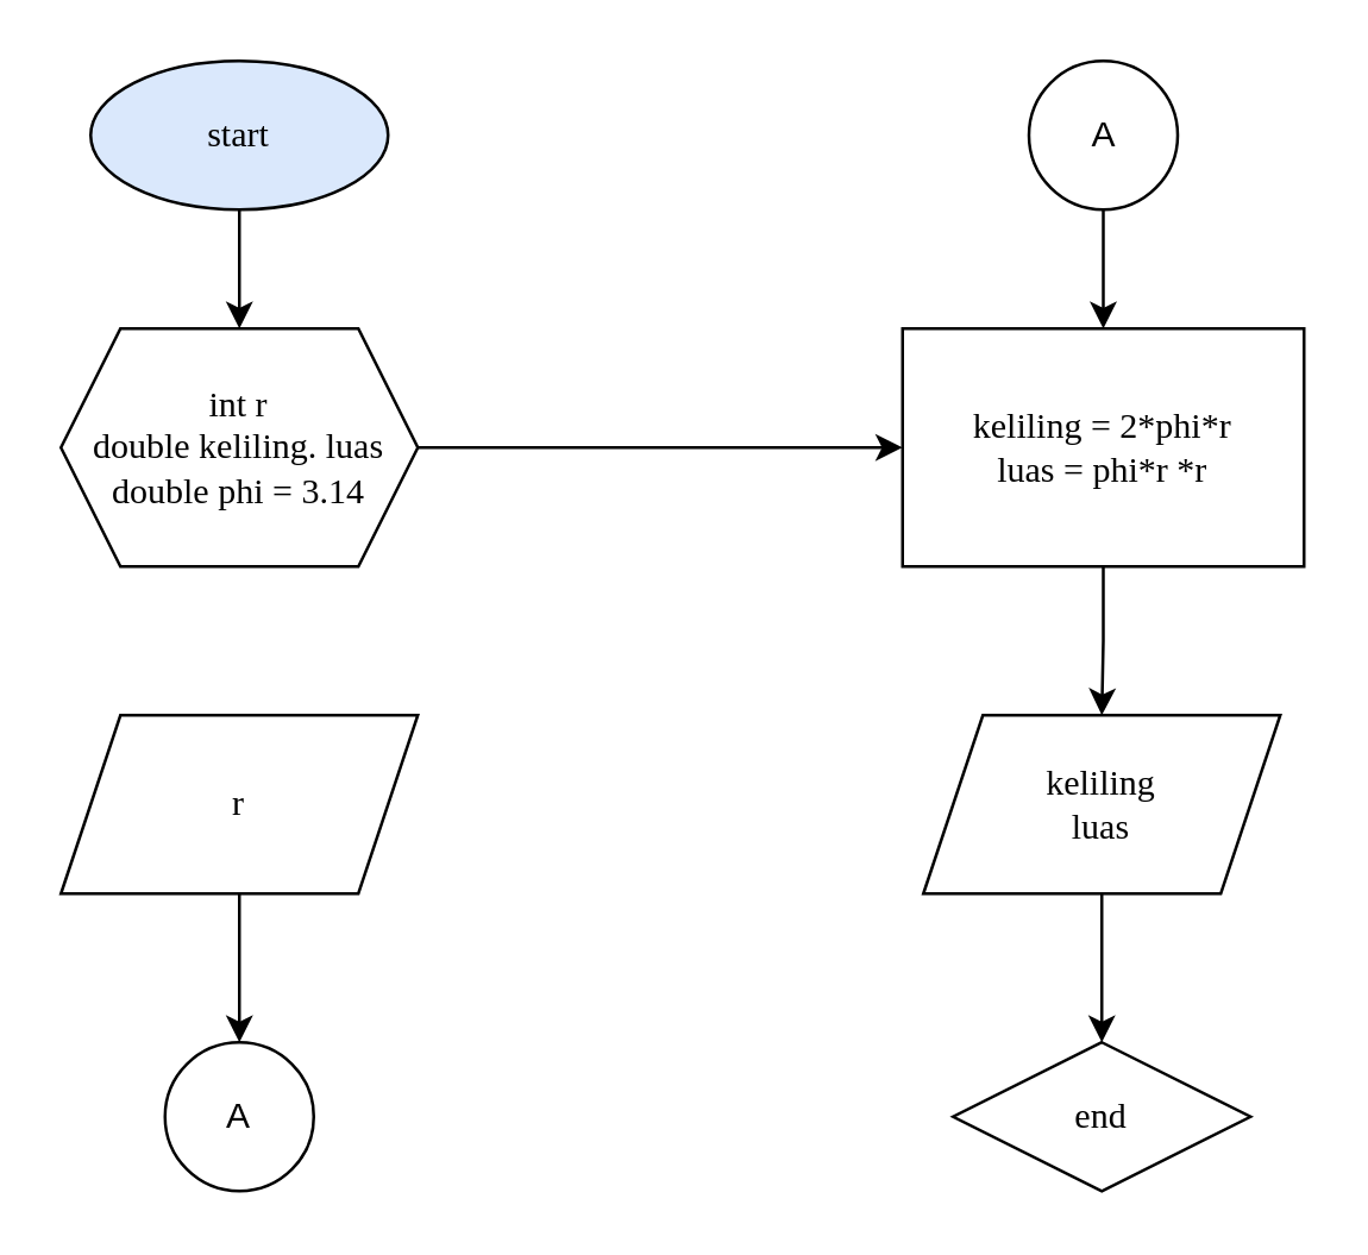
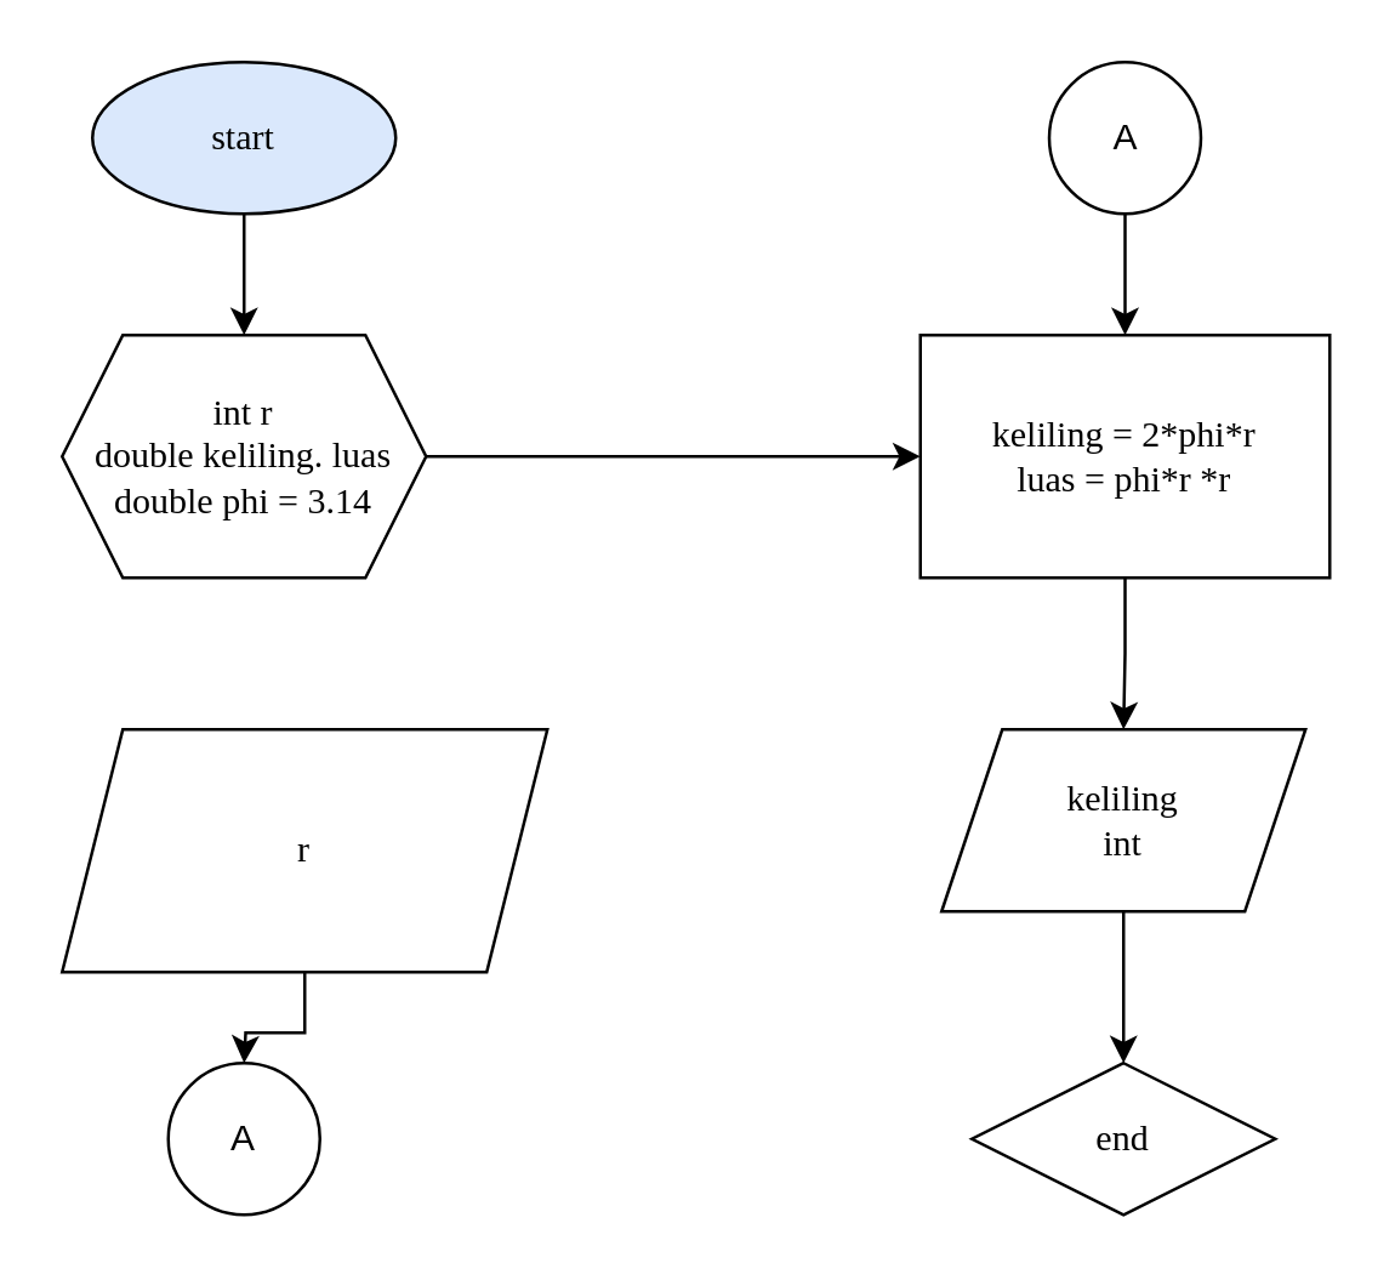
- <mxCell id="12" value="r" style="shape=parallelogram;perimeter=parallelogramPerimeter;whiteSpace=wrap;html=1;fixedSize=1;fontFamily=Times New Roman;fontSize=12;" vertex="1" parent="1"><mxGeometry x="20" y="240" width="120" height="60" as="geometry" /></mxCell>
+ <mxCell id="12" value="r" style="shape=parallelogram;perimeter=parallelogramPerimeter;whiteSpace=wrap;html=1;fixedSize=1;fontFamily=Times New Roman;fontSize=12;" vertex="1" parent="1"><mxGeometry x="20" y="240" width="160" height="80" as="geometry" /></mxCell>
- <mxCell id="5" value="keliling&lt;br style=&quot;font-size: 12px;&quot;&gt;luas" style="shape=parallelogram;perimeter=parallelogramPerimeter;whiteSpace=wrap;html=1;fixedSize=1;fontFamily=Times New Roman;fontSize=12;" parent="1" vertex="1"><mxGeometry x="310" y="240" width="120" height="60" as="geometry" /></mxCell>
+ <mxCell id="5" value="keliling&lt;br style=&quot;font-size: 12px;&quot;&gt;int" style="shape=parallelogram;perimeter=parallelogramPerimeter;whiteSpace=wrap;html=1;fixedSize=1;fontFamily=Times New Roman;fontSize=12;" parent="1" vertex="1"><mxGeometry x="310" y="240" width="120" height="60" as="geometry" /></mxCell>
